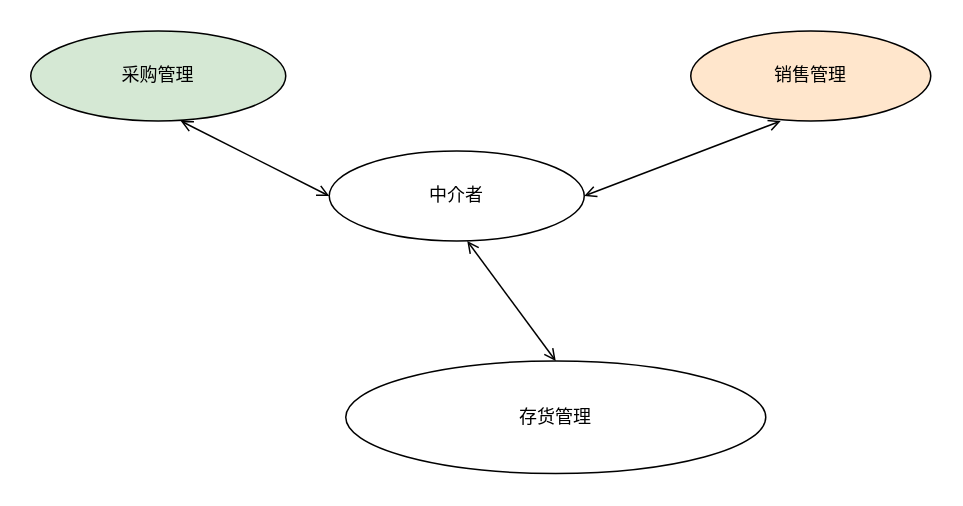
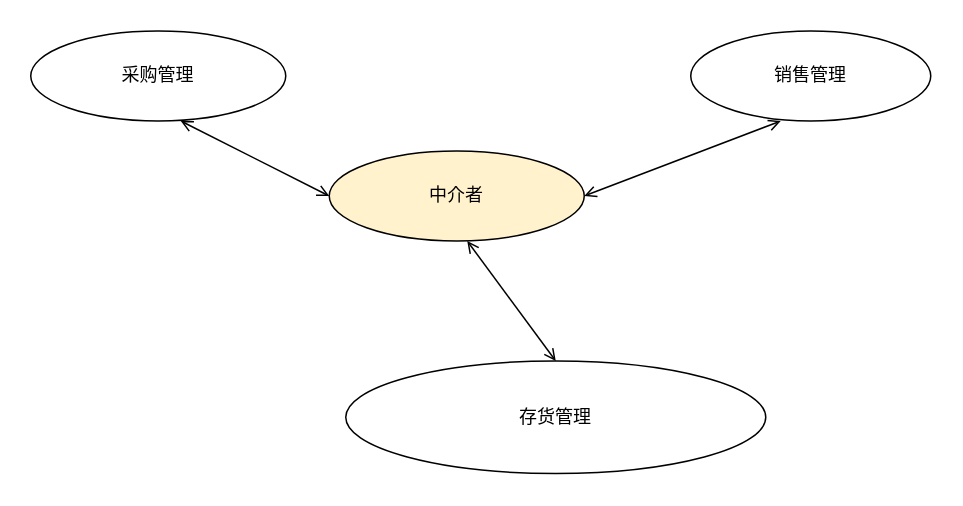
- <mxCell id="2" value="采购管理" style="ellipse;whiteSpace=wrap;html=1;fillColor=#d5e8d4;" vertex="1" parent="1"><mxGeometry x="20" y="20" width="170" height="60" as="geometry" /></mxCell>
+ <mxCell id="2" value="采购管理" style="ellipse;whiteSpace=wrap;html=1;" vertex="1" parent="1"><mxGeometry x="20" y="20" width="170" height="60" as="geometry" /></mxCell>
- <mxCell id="3" value="销售管理" style="ellipse;whiteSpace=wrap;html=1;fillColor=#ffe6cc;" vertex="1" parent="1"><mxGeometry x="460" y="20" width="160" height="60" as="geometry" /></mxCell>
+ <mxCell id="3" value="销售管理" style="ellipse;whiteSpace=wrap;html=1;" vertex="1" parent="1"><mxGeometry x="460" y="20" width="160" height="60" as="geometry" /></mxCell>
- <mxCell id="6" value="中介者" style="ellipse;whiteSpace=wrap;html=1;" vertex="1" parent="1"><mxGeometry x="219" y="100" width="170" height="60" as="geometry" /></mxCell>
+ <mxCell id="6" value="中介者" style="ellipse;whiteSpace=wrap;html=1;fillColor=#fff2cc;" vertex="1" parent="1"><mxGeometry x="219" y="100" width="170" height="60" as="geometry" /></mxCell>
